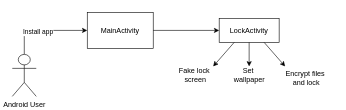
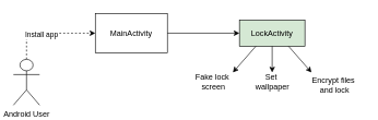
- <mxCell id="3" style="edgeStyle=orthogonalEdgeStyle;rounded=0;orthogonalLoop=1;jettySize=auto;html=1;exitX=0.5;exitY=0;exitDx=0;exitDy=0;exitPerimeter=0;entryX=0;entryY=0.5;entryDx=0;entryDy=0;" parent="1" source="5" target="6" edge="1"><mxGeometry relative="1" as="geometry"><mxPoint x="225" y="80" as="targetPoint" /><Array as="points"><mxPoint x="40" y="50" /></Array></mxGeometry></mxCell>
+ <mxCell id="3" style="edgeStyle=orthogonalEdgeStyle;rounded=0;orthogonalLoop=1;jettySize=auto;html=1;exitX=0.5;exitY=0;exitDx=0;exitDy=0;exitPerimeter=0;entryX=0;entryY=0.5;entryDx=0;entryDy=0;dashed=1;" parent="1" source="5" target="6" edge="1"><mxGeometry relative="1" as="geometry"><mxPoint x="225" y="80" as="targetPoint" /><Array as="points"><mxPoint x="40" y="50" /></Array></mxGeometry></mxCell>
- <mxCell id="2" value="LockActivity" style="rounded=0;whiteSpace=wrap;html=1;" parent="1" vertex="1"><mxGeometry x="365" y="30" width="100" height="40" as="geometry" /></mxCell>
+ <mxCell id="2" value="LockActivity" style="rounded=0;whiteSpace=wrap;html=1;fillColor=#d5e8d4;" parent="1" vertex="1"><mxGeometry x="365" y="30" width="100" height="40" as="geometry" /></mxCell>
